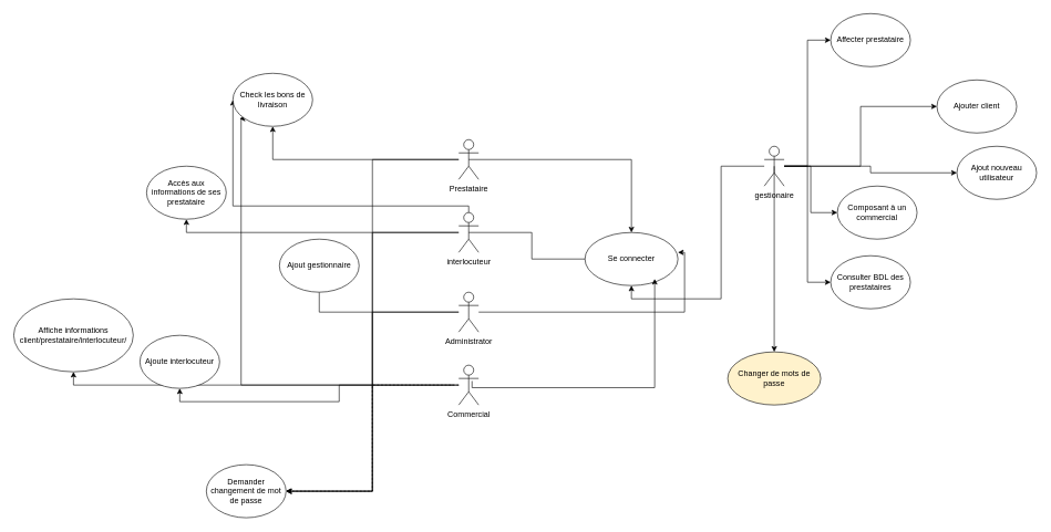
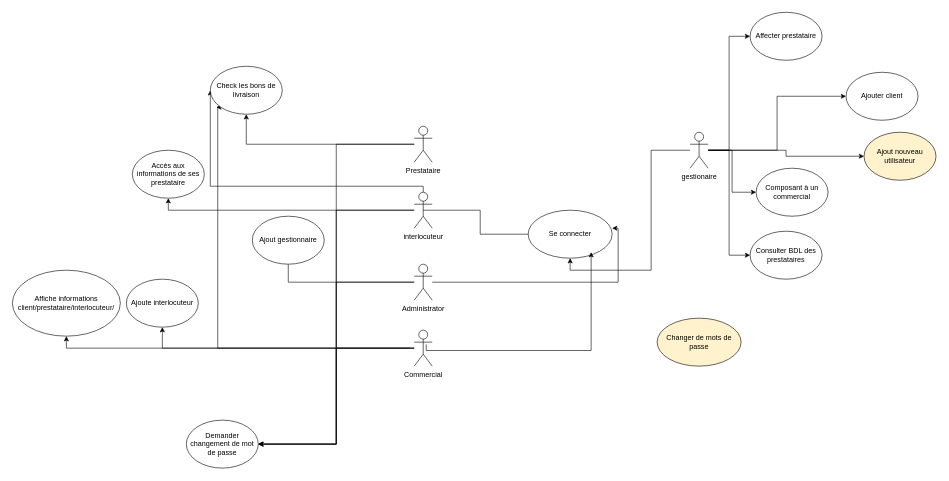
- <mxCell id="8" style="edgeStyle=orthogonalEdgeStyle;rounded=0;orthogonalLoop=1;jettySize=auto;html=1;exitX=0.5;exitY=0.5;exitDx=0;exitDy=0;exitPerimeter=0;" edge="1" parent="1" source="11" target="6"><mxGeometry relative="1" as="geometry"><mxPoint x="720" y="240" as="sourcePoint" /></mxGeometry></mxCell>
- <mxCell id="41" value="Ajout nouveau utilisateur" style="ellipse;whiteSpace=wrap;html=1;" vertex="1" parent="1"><mxGeometry x="1440" y="220" width="120" height="80" as="geometry" /></mxCell>
+ <mxCell id="41" value="Ajout nouveau utilisateur" style="ellipse;whiteSpace=wrap;html=1;fillColor=#fff2cc;" vertex="1" parent="1"><mxGeometry x="1440" y="220" width="120" height="80" as="geometry" /></mxCell>
- <mxCell id="17" style="edgeStyle=orthogonalEdgeStyle;rounded=0;orthogonalLoop=1;jettySize=auto;html=1;exitX=0.5;exitY=0.5;exitDx=0;exitDy=0;exitPerimeter=0;entryX=0.5;entryY=0;entryDx=0;entryDy=0;" edge="1" parent="1" source="24" target="7"><mxGeometry relative="1" as="geometry" /></mxCell>
- <mxCell id="36" value="Ajoute interlocuteur" style="ellipse;whiteSpace=wrap;html=1;" vertex="1" parent="1"><mxGeometry x="210" y="505" width="120" height="80" as="geometry" /></mxCell>
+ <mxCell id="36" value="Ajoute interlocuteur" style="ellipse;whiteSpace=wrap;html=1;" vertex="1" parent="1"><mxGeometry x="210" y="465" width="120" height="80" as="geometry" /></mxCell>
- <mxCell id="32" style="edgeStyle=orthogonalEdgeStyle;rounded=0;orthogonalLoop=1;jettySize=auto;html=1;entryX=1;entryY=0.5;entryDx=0;entryDy=0;endArrow=none;endFill=0;dashed=1;" edge="1" parent="1" source="29" target="31"><mxGeometry relative="1" as="geometry" /></mxCell>
+ <mxCell id="32" style="edgeStyle=orthogonalEdgeStyle;rounded=0;orthogonalLoop=1;jettySize=auto;html=1;entryX=1;entryY=0.5;entryDx=0;entryDy=0;endArrow=none;endFill=0;" edge="1" parent="1" source="29" target="31"><mxGeometry relative="1" as="geometry" /></mxCell>
